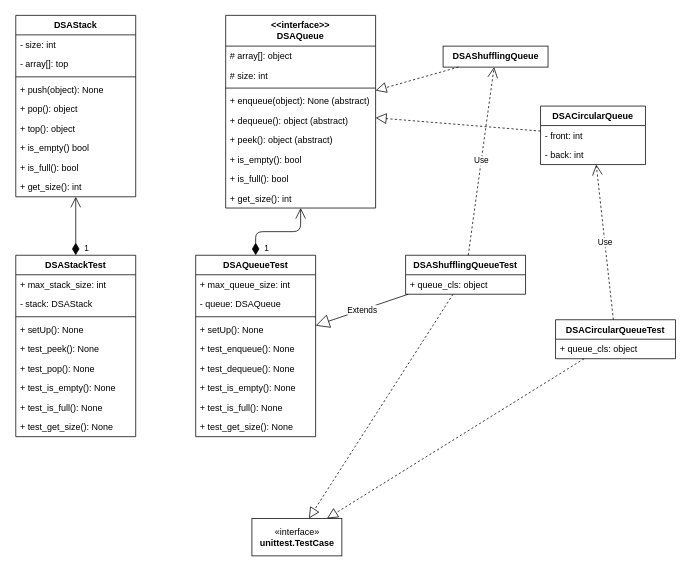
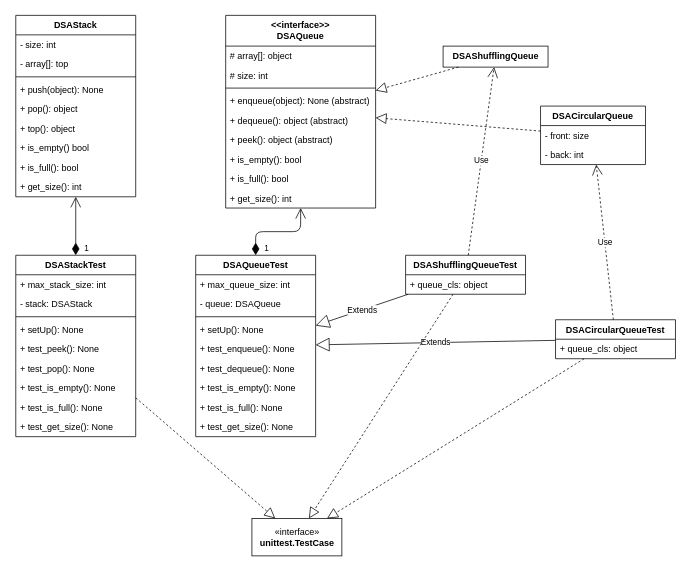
- <mxCell id="34" value="- front: int" style="text;strokeColor=none;fillColor=none;align=left;verticalAlign=top;spacingLeft=4;spacingRight=4;overflow=hidden;rotatable=0;points=[[0,0.5],[1,0.5]];portConstraint=eastwest;" vertex="1" parent="33"><mxGeometry y="26" width="140" height="26" as="geometry" /></mxCell>
+ <mxCell id="34" value="- front: size" style="text;strokeColor=none;fillColor=none;align=left;verticalAlign=top;spacingLeft=4;spacingRight=4;overflow=hidden;rotatable=0;points=[[0,0.5],[1,0.5]];portConstraint=eastwest;" vertex="1" parent="33"><mxGeometry y="26" width="140" height="26" as="geometry" /></mxCell>
+ <mxCell id="55" value="Extends" style="endArrow=block;endSize=16;endFill=0;html=1;" edge="1" parent="1" source="52" target="39"><mxGeometry width="160" relative="1" as="geometry"><mxPoint x="20" y="691" as="sourcePoint" /><mxPoint x="180" y="691" as="targetPoint" /></mxGeometry></mxCell>
+ <mxCell id="57" value="" style="endArrow=block;dashed=1;endFill=0;endSize=12;html=1;" edge="1" parent="1" source="12" target="56"><mxGeometry width="160" relative="1" as="geometry"><mxPoint x="210" y="581" as="sourcePoint" /><mxPoint x="180" y="841" as="targetPoint" /></mxGeometry></mxCell>
